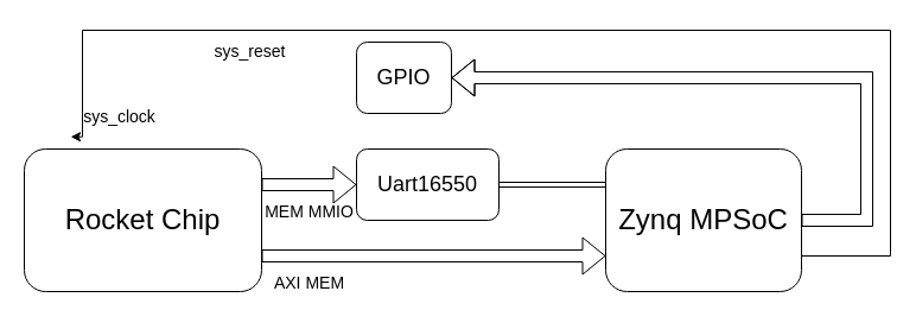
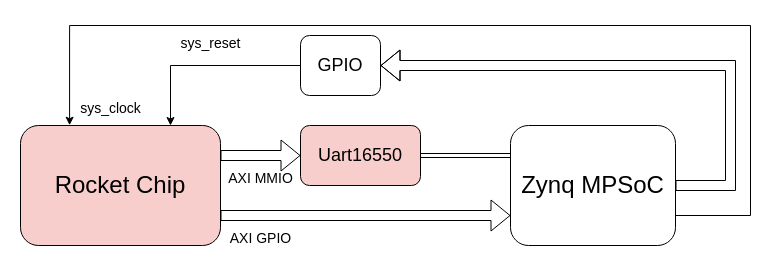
+ <mxCell id="13" value="" style="endArrow=classic;html=1;rounded=0;exitX=0;exitY=0.5;exitDx=0;exitDy=0;entryX=0.75;entryY=0;entryDx=0;entryDy=0;" edge="1" parent="1" source="10" target="2"><mxGeometry width="50" height="50" relative="1" as="geometry"><mxPoint x="330" y="155" as="sourcePoint" /><mxPoint x="380" y="105" as="targetPoint" /><Array as="points"><mxPoint x="170" y="65" /></Array></mxGeometry></mxCell>
- <mxCell id="15" value="&lt;span style=&quot;font-weight: normal;&quot;&gt;&lt;font style=&quot;font-size: 14px;&quot;&gt;sys_clock&lt;/font&gt;&lt;/span&gt;" style="text;strokeColor=none;fillColor=none;html=1;fontSize=24;fontStyle=1;verticalAlign=middle;align=center;labelBackgroundColor=none;" vertex="1" parent="1"><mxGeometry x="50" y="75" width="100" height="40" as="geometry" /></mxCell>
+ <mxCell id="15" value="&lt;span style=&quot;font-weight: normal;&quot;&gt;&lt;font style=&quot;font-size: 14px;&quot;&gt;sys_clock&lt;/font&gt;&lt;/span&gt;" style="text;strokeColor=none;fillColor=none;html=1;fontSize=24;fontStyle=1;verticalAlign=middle;align=center;labelBackgroundColor=none;" vertex="1" parent="1"><mxGeometry x="60" width="100" height="40" as="geometry" y="85" /></mxCell>
- <mxCell id="6" value="&lt;font style=&quot;font-size: 18px;&quot;&gt;Uart16550&lt;/font&gt;" style="rounded=1;whiteSpace=wrap;html=1;labelBackgroundColor=none;" vertex="1" parent="1"><mxGeometry x="300" y="125" width="120" height="60" as="geometry" /></mxCell>
+ <mxCell id="6" value="&lt;font style=&quot;font-size: 18px;&quot;&gt;Uart16550&lt;/font&gt;" style="rounded=1;whiteSpace=wrap;html=1;labelBackgroundColor=none;fillColor=#f8cecc;" vertex="1" parent="1"><mxGeometry x="300" y="125" width="120" height="60" as="geometry" /></mxCell>
- <mxCell id="5" value="&lt;span style=&quot;font-weight: normal;&quot;&gt;&lt;font style=&quot;font-size: 14px;&quot;&gt;MEM MMIO&lt;/font&gt;&lt;/span&gt;" style="text;strokeColor=none;fillColor=none;html=1;fontSize=24;fontStyle=1;verticalAlign=middle;align=center;labelBackgroundColor=none;" vertex="1" parent="1"><mxGeometry x="210" y="155" width="100" height="40" as="geometry" /></mxCell>
+ <mxCell id="5" value="&lt;span style=&quot;font-weight: normal;&quot;&gt;&lt;font style=&quot;font-size: 14px;&quot;&gt;AXI MMIO&lt;/font&gt;&lt;/span&gt;" style="text;strokeColor=none;fillColor=none;html=1;fontSize=24;fontStyle=1;verticalAlign=middle;align=center;labelBackgroundColor=none;" vertex="1" parent="1"><mxGeometry x="210" y="155" width="100" height="40" as="geometry" /></mxCell>
- <mxCell id="2" value="&lt;font style=&quot;font-size: 24px;&quot;&gt;Rocket Chip&lt;/font&gt;" style="rounded=1;whiteSpace=wrap;html=1;labelBackgroundColor=none;" vertex="1" parent="1"><mxGeometry x="20" y="125" width="200" height="120" as="geometry" /></mxCell>
+ <mxCell id="2" value="&lt;font style=&quot;font-size: 24px;&quot;&gt;Rocket Chip&lt;/font&gt;" style="rounded=1;whiteSpace=wrap;html=1;labelBackgroundColor=none;fillColor=#f8cecc;" vertex="1" parent="1"><mxGeometry x="20" y="125" width="200" height="120" as="geometry" /></mxCell>
- <mxCell id="11" value="&lt;span style=&quot;font-weight: normal;&quot;&gt;&lt;font style=&quot;font-size: 14px;&quot;&gt;AXI MEM&lt;/font&gt;&lt;/span&gt;" style="text;strokeColor=none;fillColor=none;html=1;fontSize=24;fontStyle=1;verticalAlign=middle;align=center;labelBackgroundColor=none;" vertex="1" parent="1"><mxGeometry x="210" y="215" width="100" height="40" as="geometry" /></mxCell>
+ <mxCell id="11" value="&lt;span style=&quot;font-weight: normal;&quot;&gt;&lt;font style=&quot;font-size: 14px;&quot;&gt;AXI GPIO&lt;/font&gt;&lt;/span&gt;" style="text;strokeColor=none;fillColor=none;html=1;fontSize=24;fontStyle=1;verticalAlign=middle;align=center;labelBackgroundColor=none;" vertex="1" parent="1"><mxGeometry x="210" y="215" width="100" height="40" as="geometry" /></mxCell>
